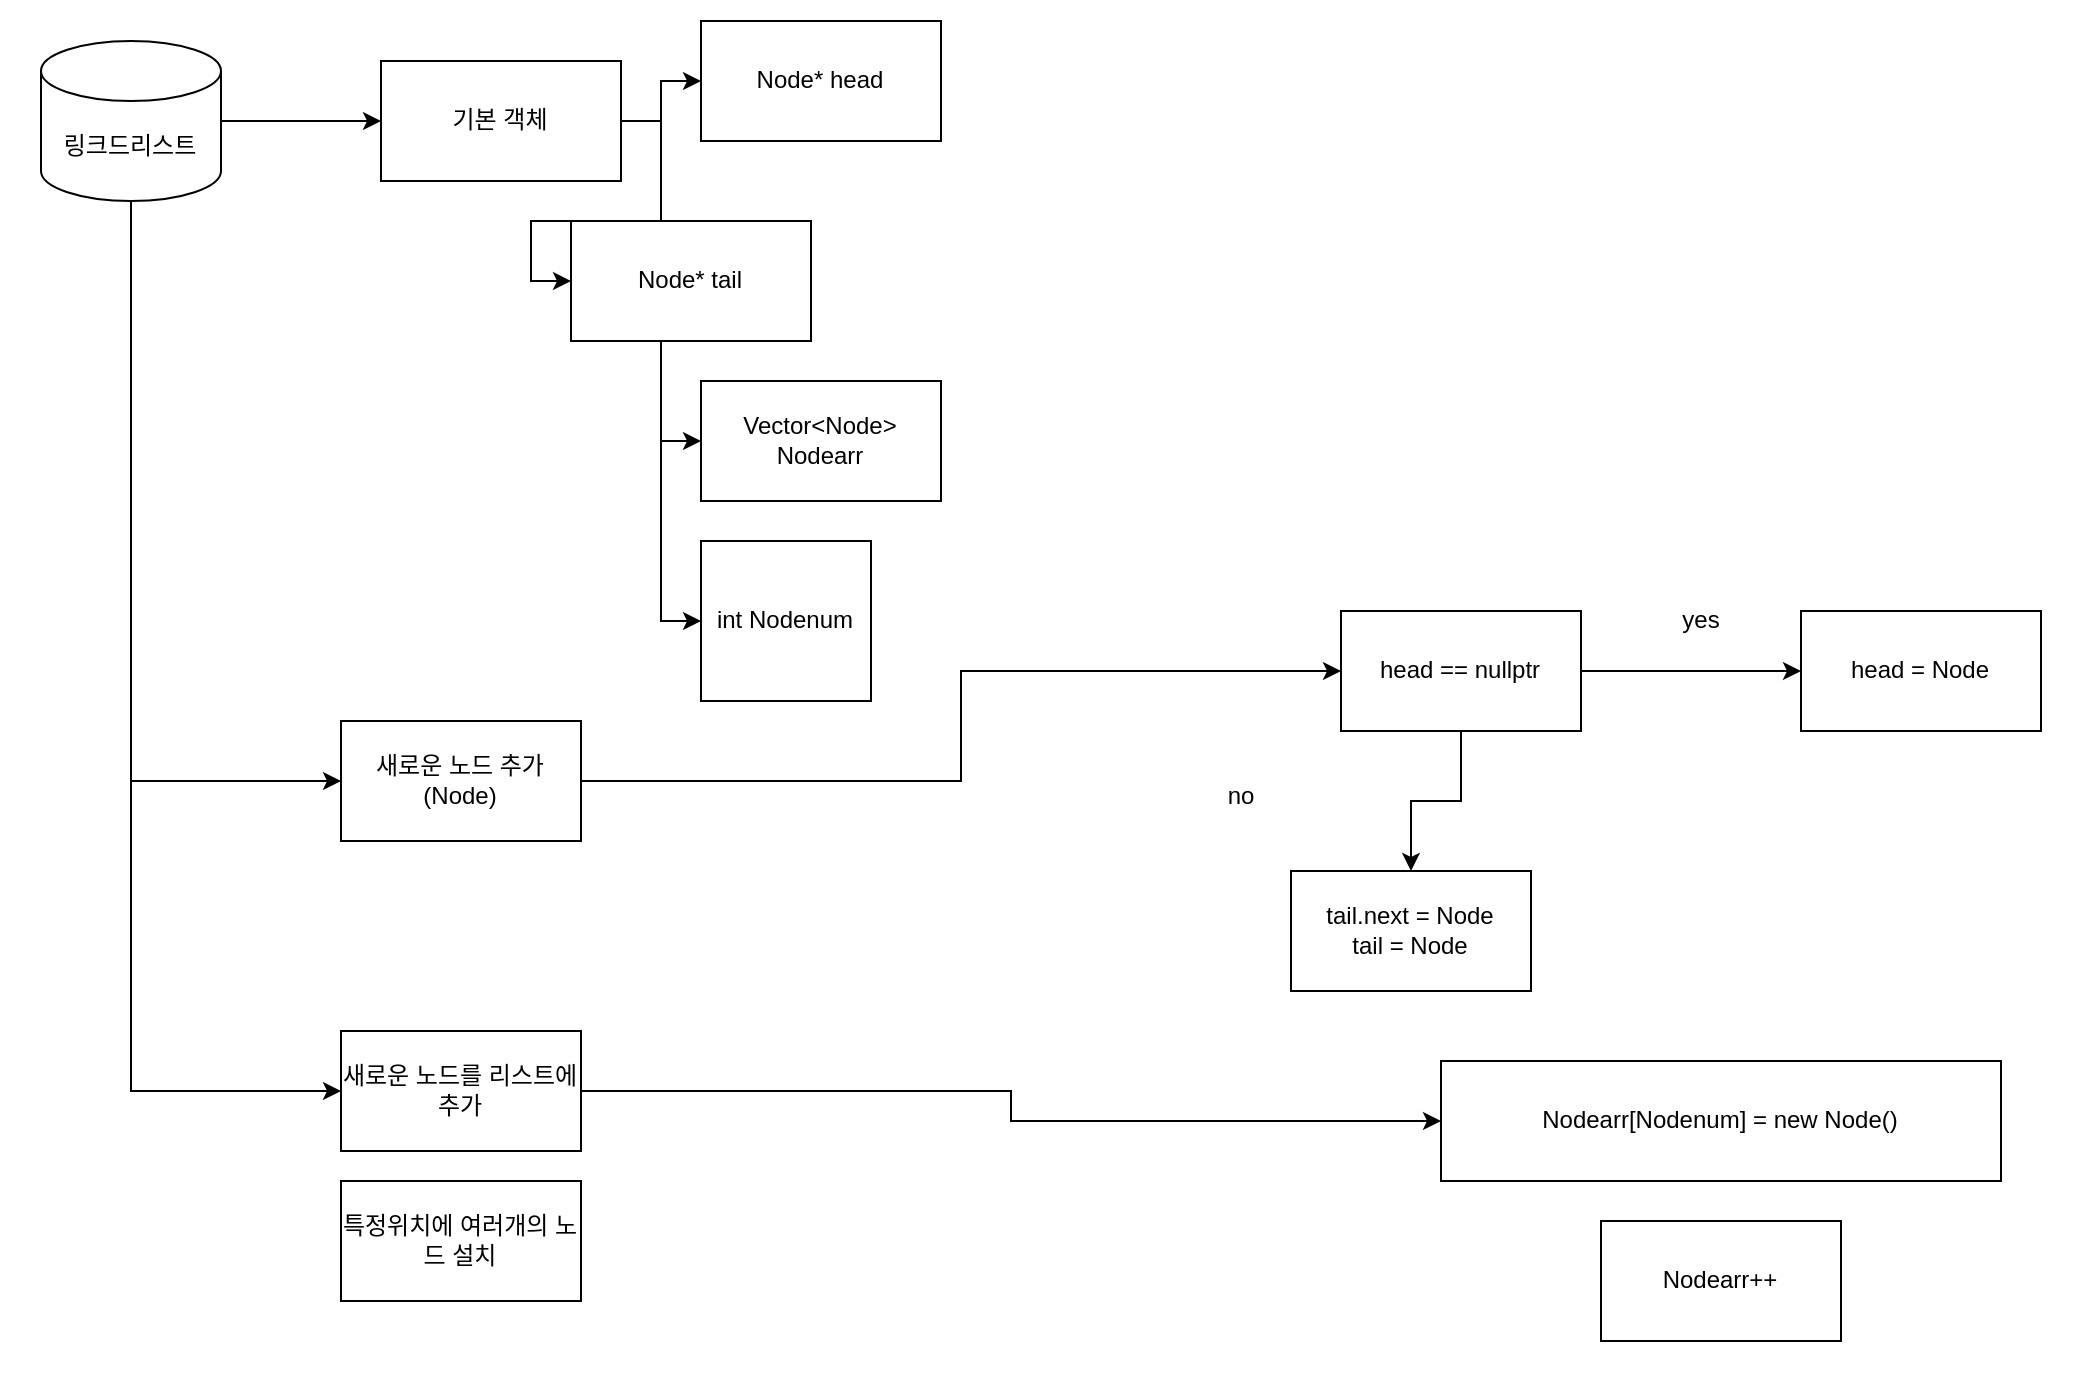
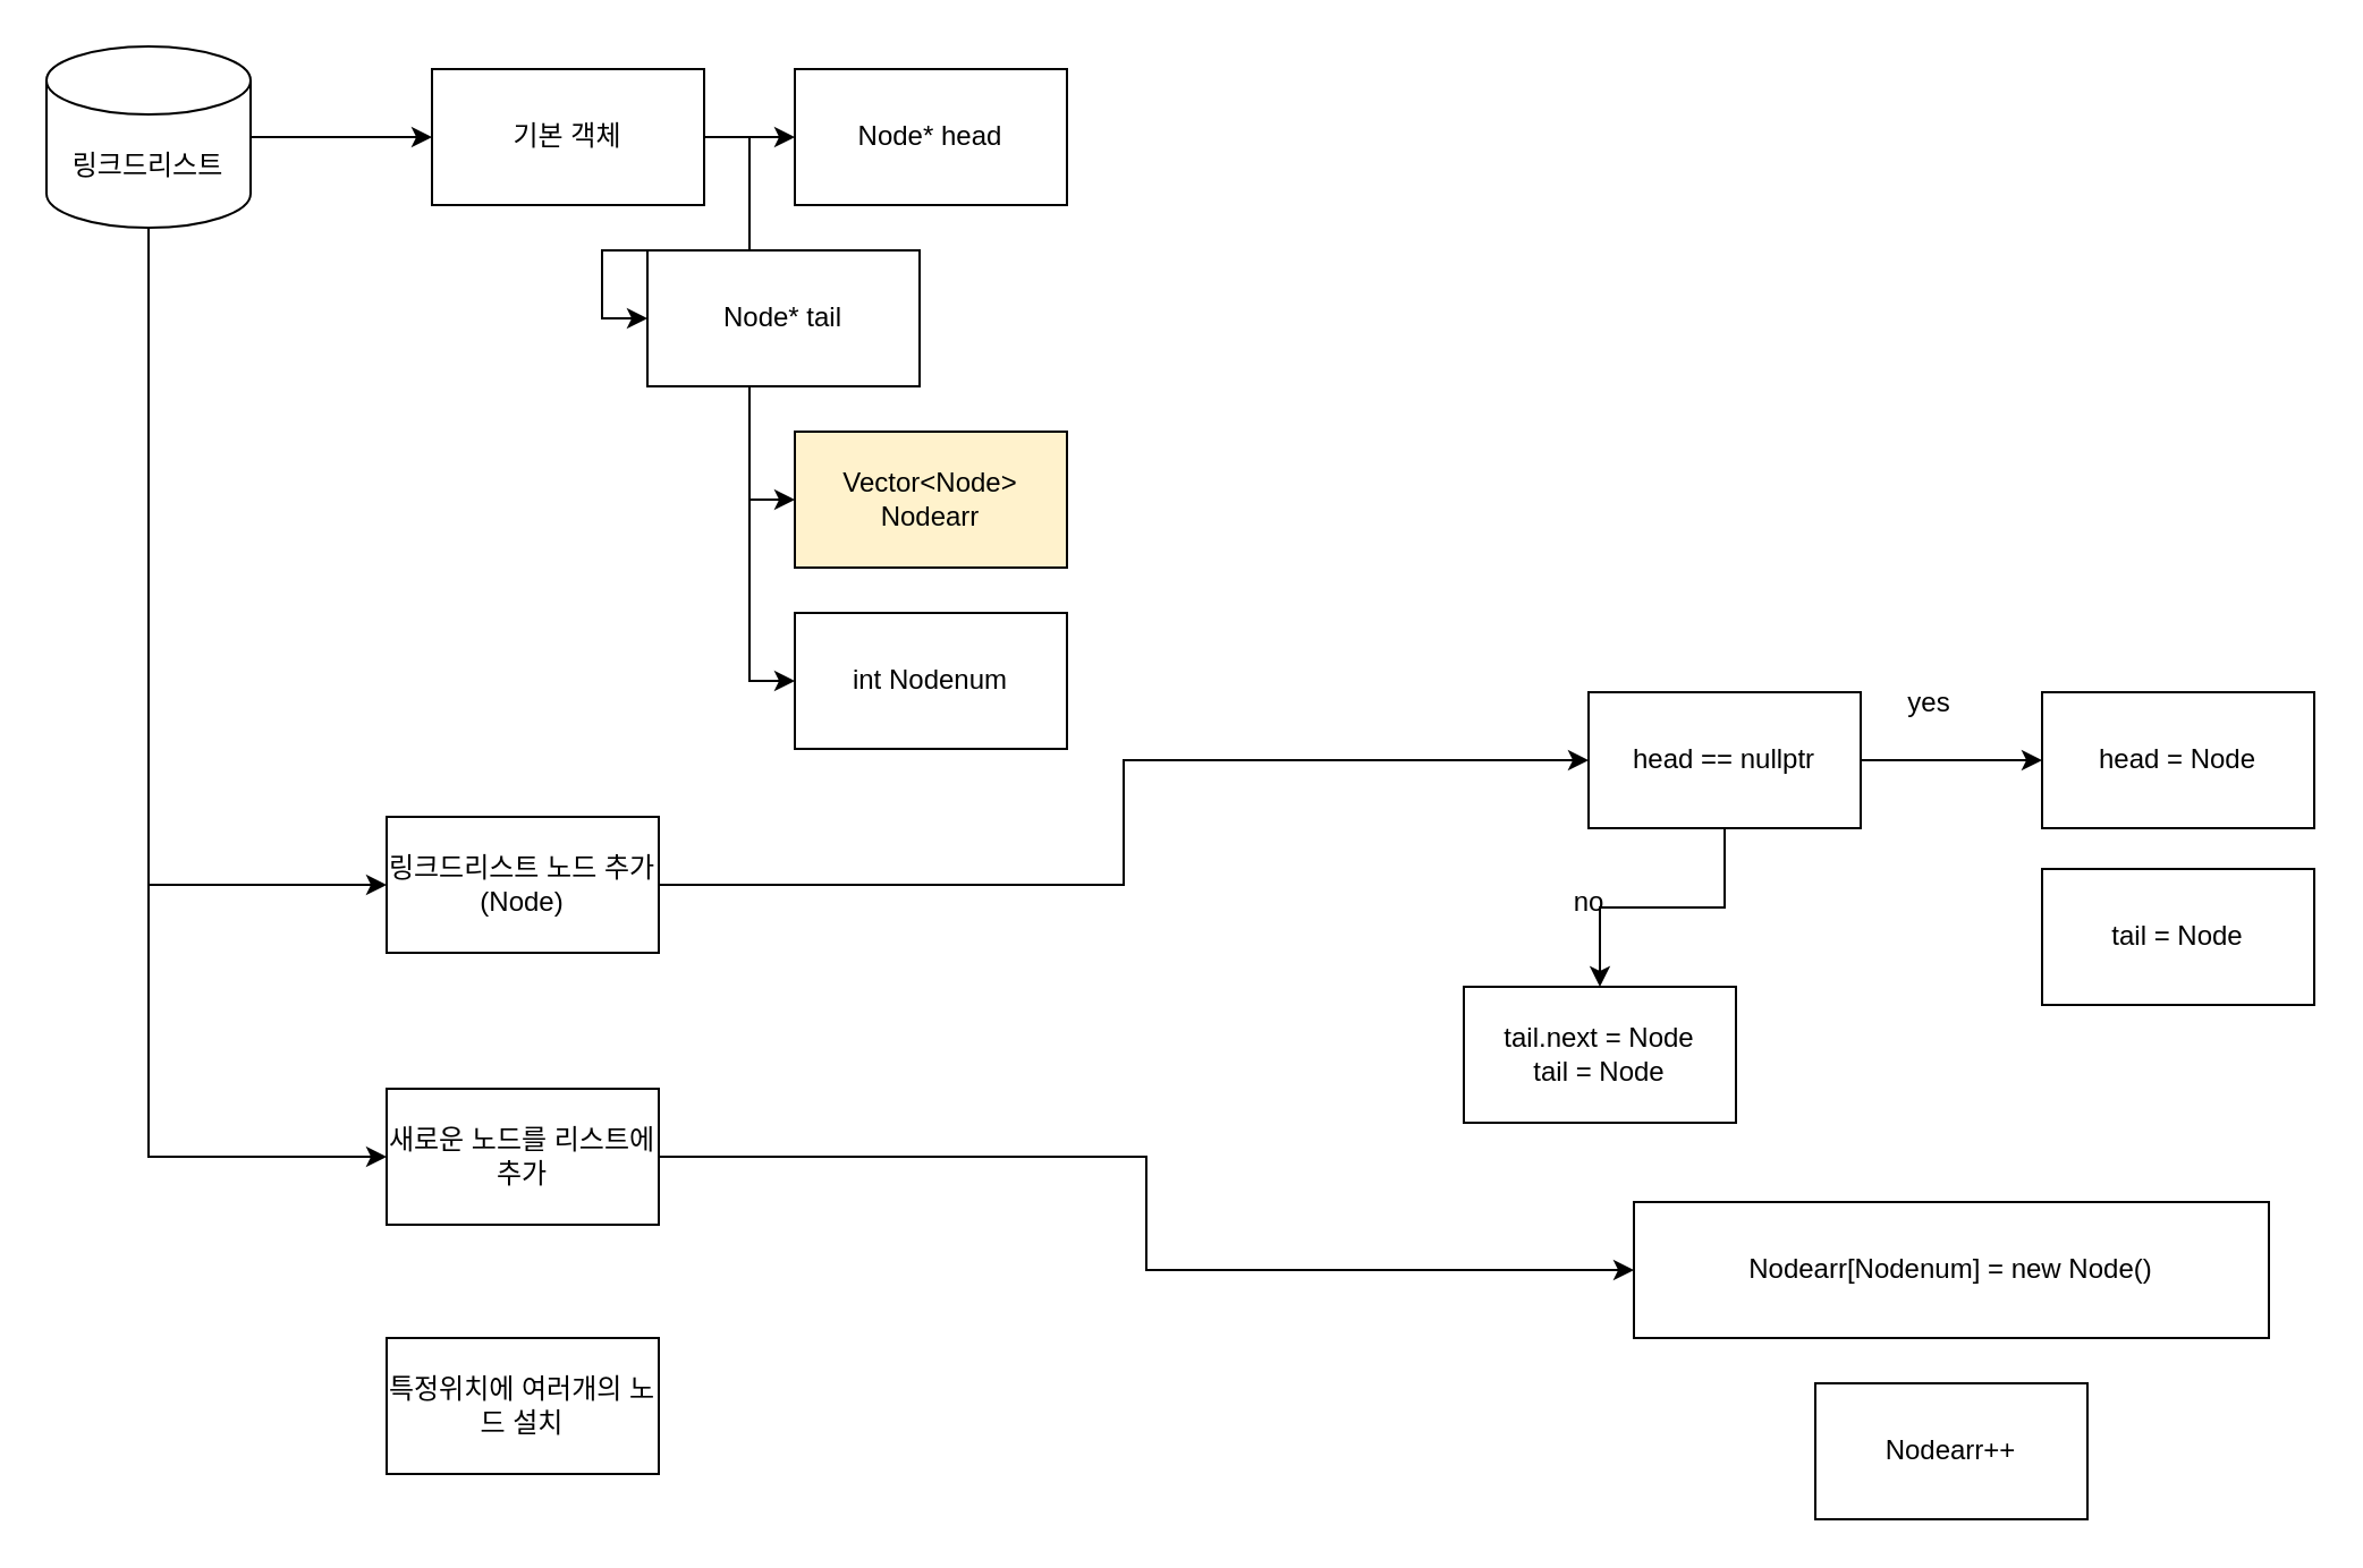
- <mxCell id="15" value="Node* head" style="whiteSpace=wrap;html=1;" parent="1" vertex="1"><mxGeometry x="350" y="10" width="120" height="60" as="geometry" /></mxCell>
+ <mxCell id="15" value="Node* head" style="whiteSpace=wrap;html=1;" parent="1" vertex="1"><mxGeometry x="350" y="30" width="120" height="60" as="geometry" /></mxCell>
- <mxCell id="17" value="Vector&amp;lt;Node&amp;gt; Nodearr" style="whiteSpace=wrap;html=1;" parent="1" vertex="1"><mxGeometry x="350" y="190" width="120" height="60" as="geometry" /></mxCell>
+ <mxCell id="17" value="Vector&amp;lt;Node&amp;gt; Nodearr" style="whiteSpace=wrap;html=1;fillColor=#fff2cc;" parent="1" vertex="1"><mxGeometry x="350" y="190" width="120" height="60" as="geometry" /></mxCell>
- <mxCell id="18" value="int Nodenum" style="whiteSpace=wrap;html=1;" parent="1" vertex="1"><mxGeometry x="350" y="270" width="85" height="80" as="geometry" /></mxCell>
+ <mxCell id="18" value="int Nodenum" style="whiteSpace=wrap;html=1;" parent="1" vertex="1"><mxGeometry x="350" y="270" width="120" height="60" as="geometry" /></mxCell>
- <mxCell id="21" value="head == nullptr" style="whiteSpace=wrap;html=1;" parent="1" vertex="1"><mxGeometry x="670" y="305" width="120" height="60" as="geometry" /></mxCell>
+ <mxCell id="21" value="head == nullptr" style="whiteSpace=wrap;html=1;" parent="1" vertex="1"><mxGeometry x="700" y="305" width="120" height="60" as="geometry" /></mxCell>
- <mxCell id="3" value="새로운 노드 추가(Node)" style="rounded=0;whiteSpace=wrap;html=1;" parent="1" vertex="1"><mxGeometry x="170" y="360" width="120" height="60" as="geometry" /></mxCell>
+ <mxCell id="3" value="링크드리스트 노드 추가(Node)" style="rounded=0;whiteSpace=wrap;html=1;" parent="1" vertex="1"><mxGeometry x="170" y="360" width="120" height="60" as="geometry" /></mxCell>
- <mxCell id="22" value="no" style="text;html=1;align=center;verticalAlign=middle;resizable=0;points=[];autosize=1;strokeColor=none;fillColor=none;" parent="1" vertex="1"><mxGeometry x="600" y="383" width="40" height="30" as="geometry" /></mxCell>
+ <mxCell id="22" value="no" style="text;html=1;align=center;verticalAlign=middle;resizable=0;points=[];autosize=1;strokeColor=none;fillColor=none;" parent="1" vertex="1"><mxGeometry x="680" y="383" width="40" height="30" as="geometry" /></mxCell>
+ <mxCell id="25" value="tail = Node" style="whiteSpace=wrap;html=1;" parent="1" vertex="1"><mxGeometry x="900" y="383" width="120" height="60" as="geometry" /></mxCell>
- <mxCell id="9" value="새로운 노드를 리스트에 추가" style="rounded=0;whiteSpace=wrap;html=1;" parent="1" vertex="1"><mxGeometry x="170" y="515" width="120" height="60" as="geometry" /></mxCell>
+ <mxCell id="9" value="새로운 노드를 리스트에 추가" style="rounded=0;whiteSpace=wrap;html=1;" parent="1" vertex="1"><mxGeometry x="170" y="480" width="120" height="60" as="geometry" /></mxCell>
